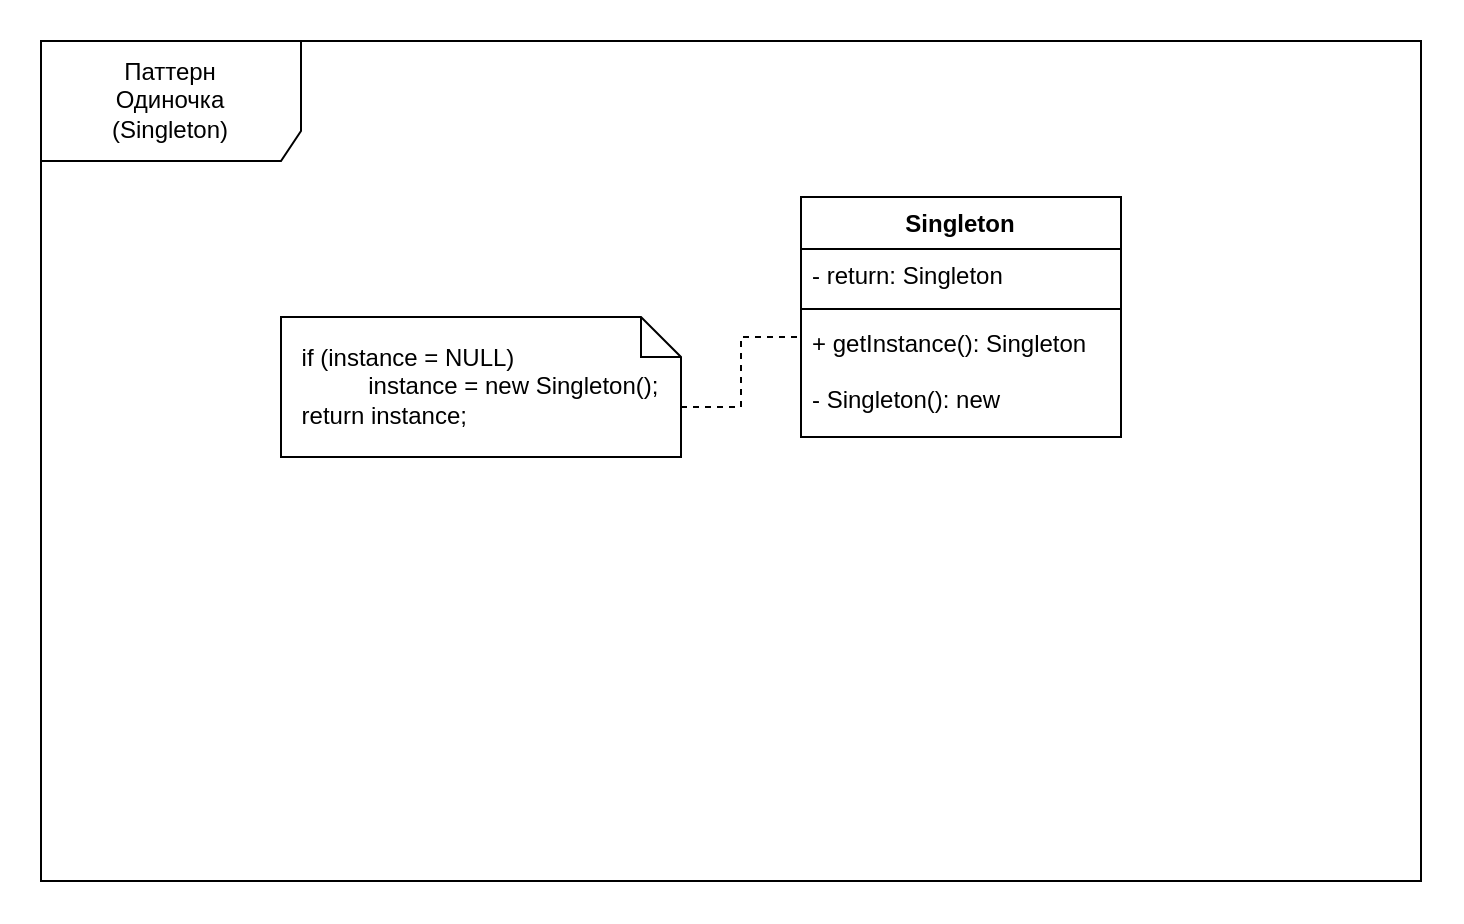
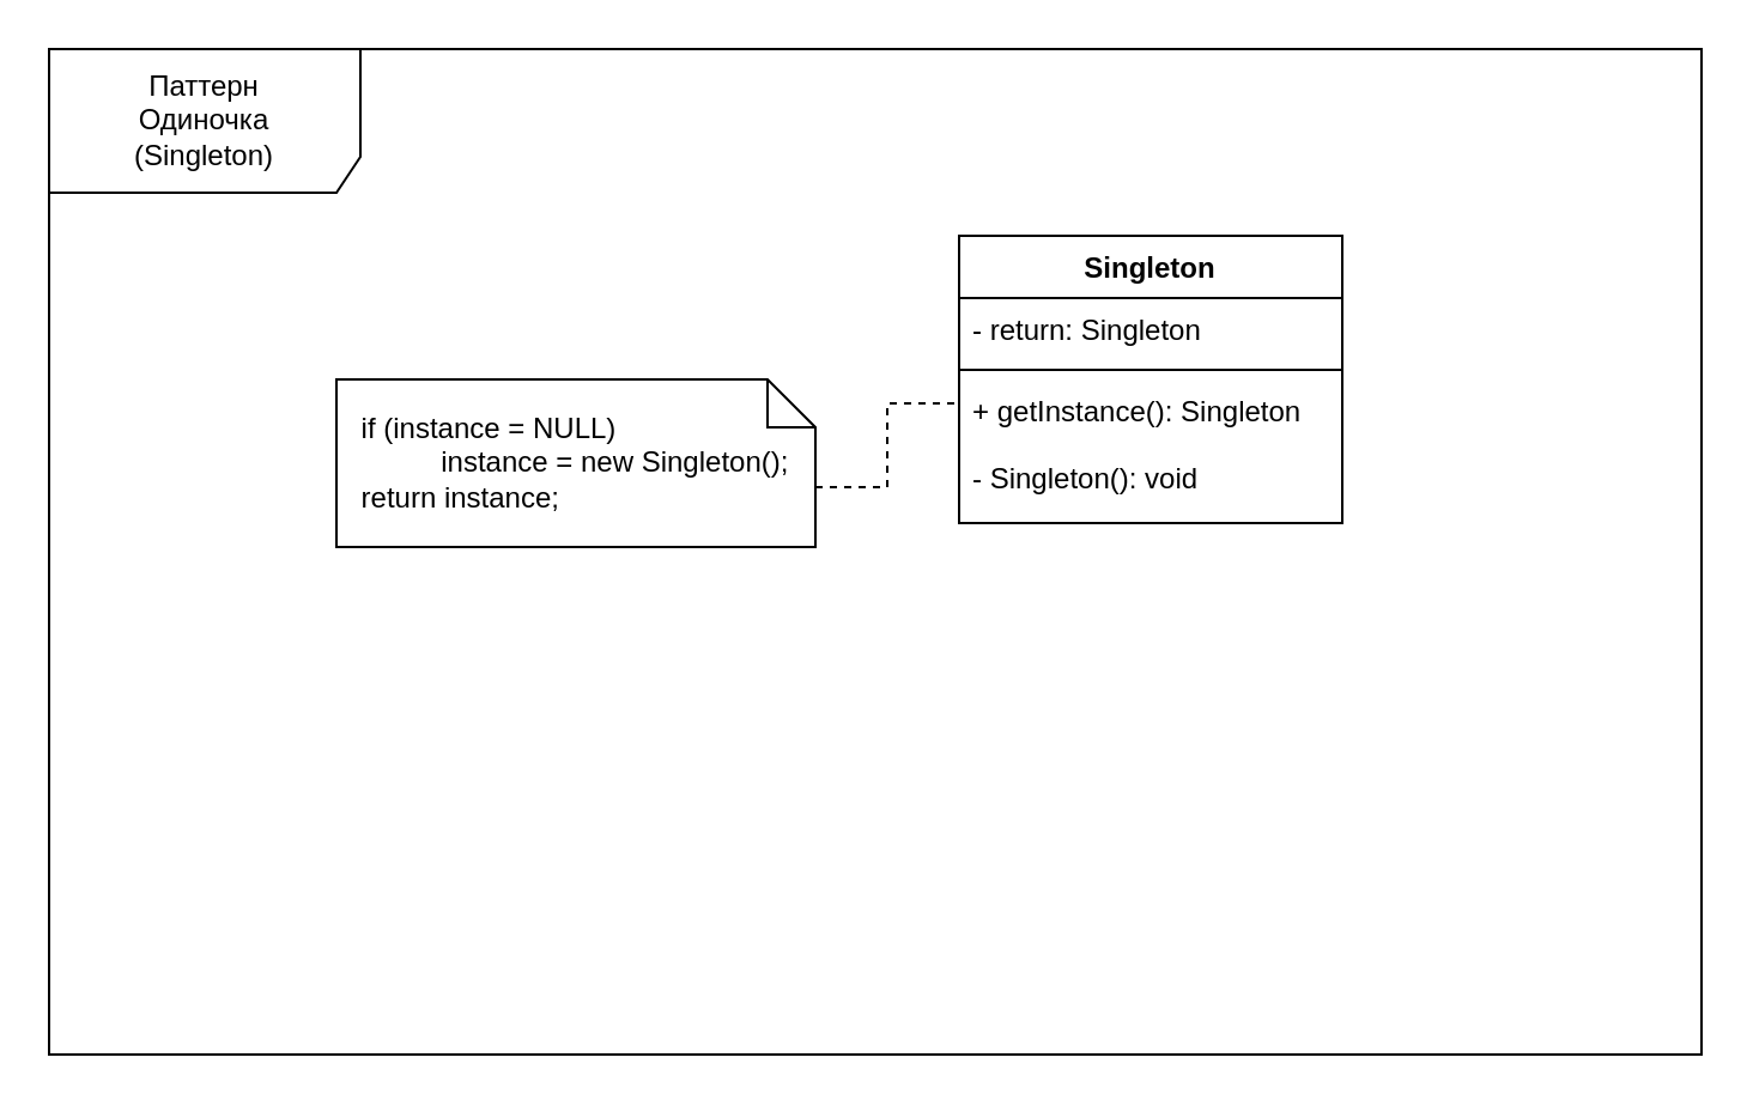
- <mxCell id="6" value="+ getInstance(): Singleton&#10;&#10;- Singleton(): new&#10;" style="text;strokeColor=none;fillColor=none;align=left;verticalAlign=top;spacingLeft=4;spacingRight=4;overflow=hidden;rotatable=0;points=[[0,0.5],[1,0.5]];portConstraint=eastwest;" parent="3" vertex="1"><mxGeometry y="60" width="160" height="60" as="geometry" /></mxCell>
+ <mxCell id="6" value="+ getInstance(): Singleton&#10;&#10;- Singleton(): void&#10;" style="text;strokeColor=none;fillColor=none;align=left;verticalAlign=top;spacingLeft=4;spacingRight=4;overflow=hidden;rotatable=0;points=[[0,0.5],[1,0.5]];portConstraint=eastwest;" parent="3" vertex="1"><mxGeometry y="60" width="160" height="60" as="geometry" /></mxCell>
